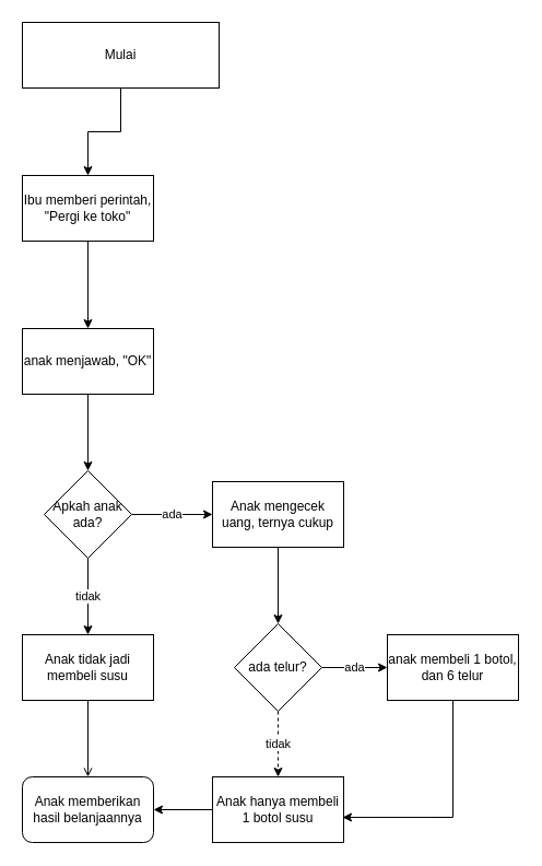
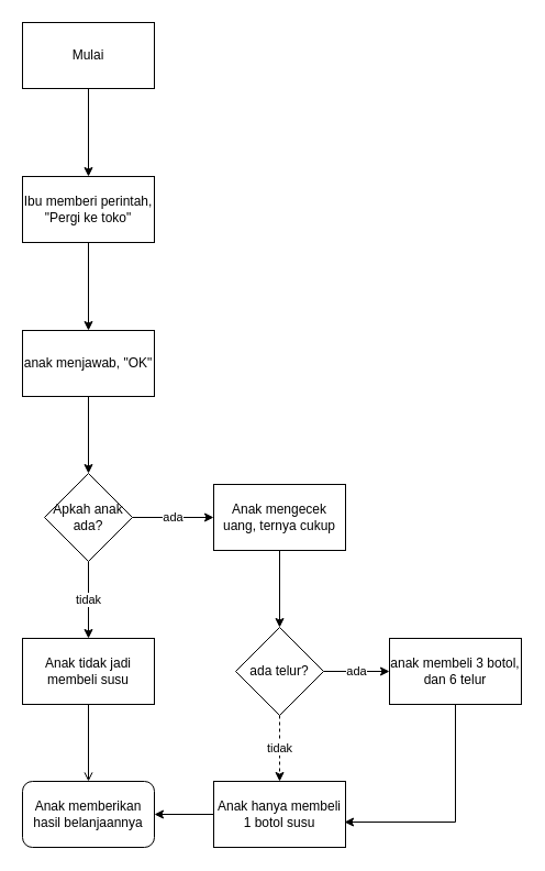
- <mxCell id="3" value="Mulai" style="rounded=0;whiteSpace=wrap;html=1;" vertex="1" parent="1"><mxGeometry x="20" y="20" width="180" height="60" as="geometry" /></mxCell>
+ <mxCell id="3" value="Mulai" style="rounded=0;whiteSpace=wrap;html=1;" vertex="1" parent="1"><mxGeometry x="20" y="20" width="120" height="60" as="geometry" /></mxCell>
- <mxCell id="19" value="anak membeli 1 botol, dan 6 telur" style="whiteSpace=wrap;html=1;rounded=0;" vertex="1" parent="1"><mxGeometry x="354" y="580" width="120" height="60" as="geometry" /></mxCell>
+ <mxCell id="19" value="anak membeli 3 botol, dan 6 telur" style="whiteSpace=wrap;html=1;rounded=0;" vertex="1" parent="1"><mxGeometry x="354" y="580" width="120" height="60" as="geometry" /></mxCell>
